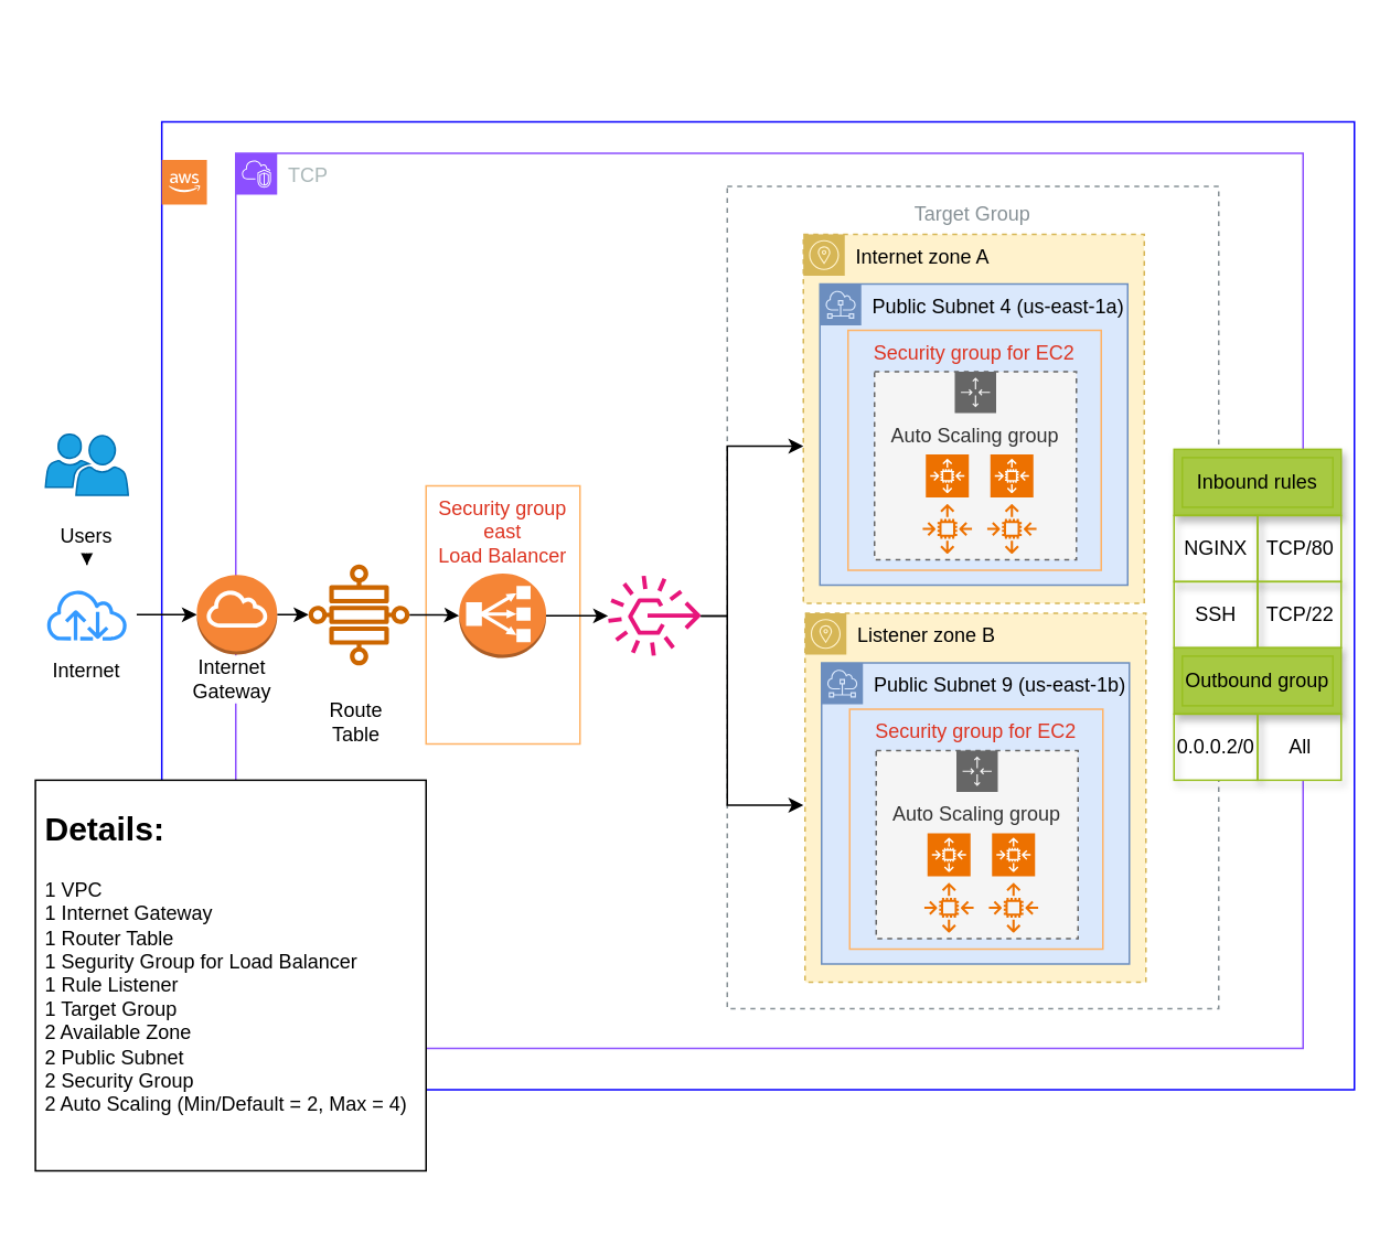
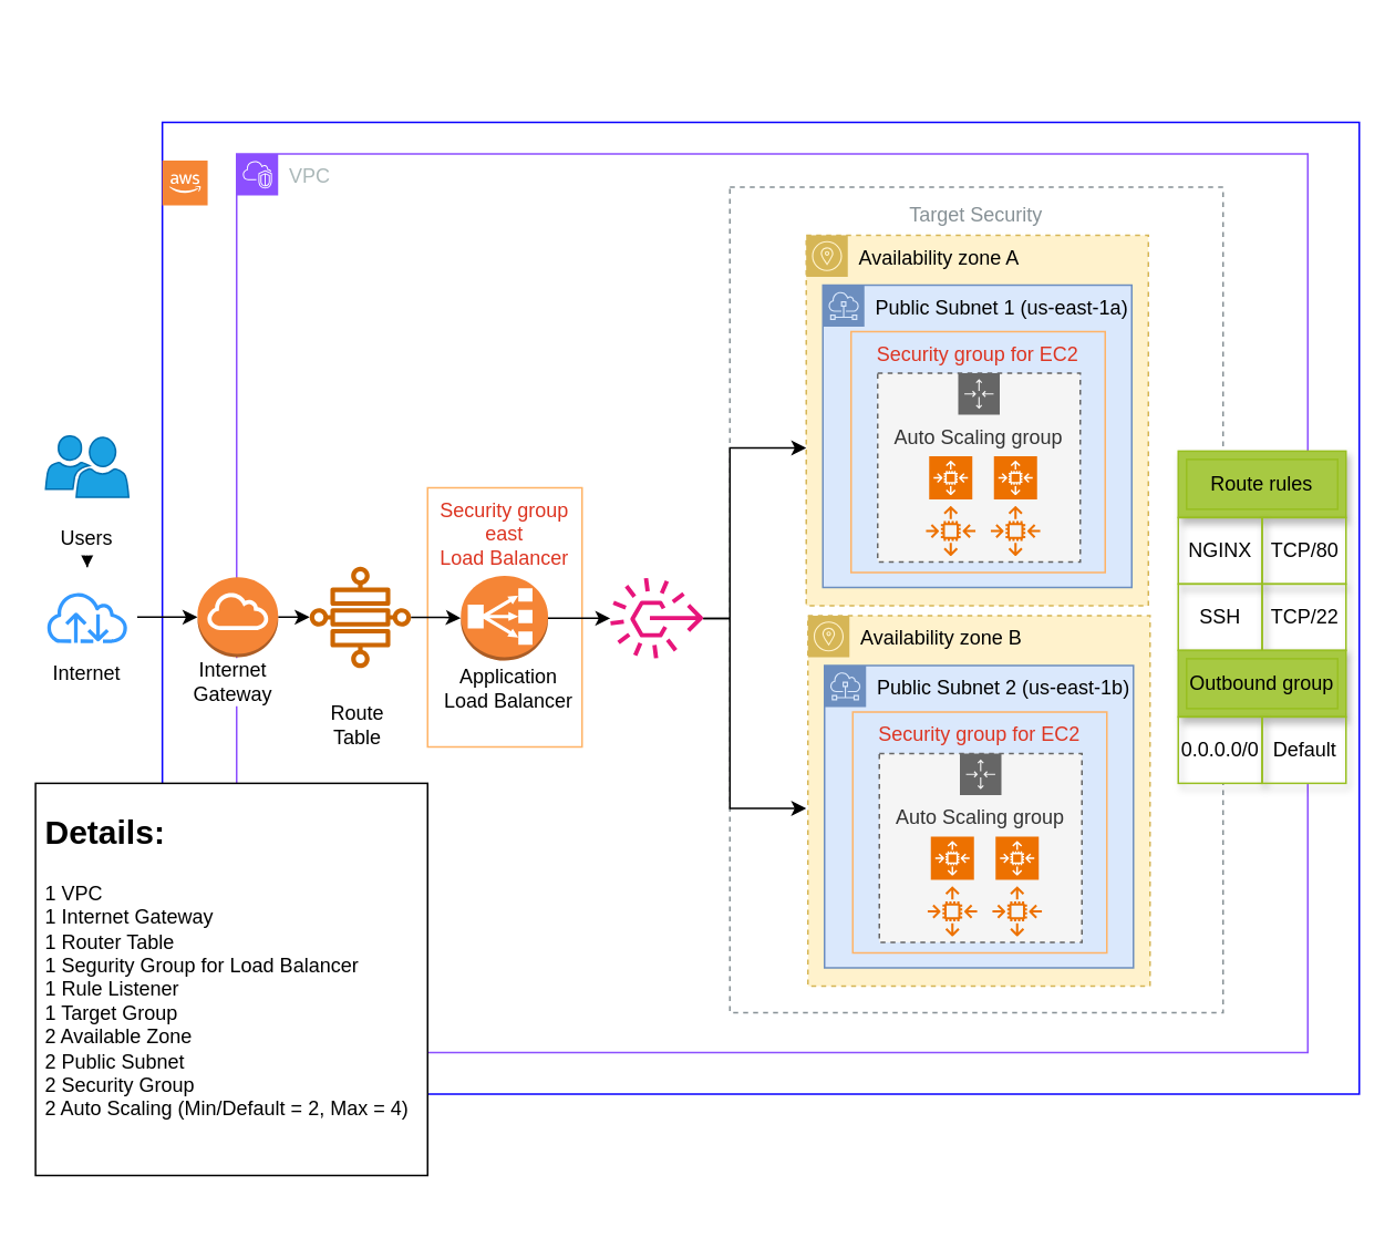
- <mxCell id="8" value="TCP" style="points=[[0,0],[0.25,0],[0.5,0],[0.75,0],[1,0],[1,0.25],[1,0.5],[1,0.75],[1,1],[0.75,1],[0.5,1],[0.25,1],[0,1],[0,0.75],[0,0.5],[0,0.25]];outlineConnect=0;gradientColor=none;html=1;whiteSpace=wrap;fontSize=12;fontStyle=0;container=0;pointerEvents=0;collapsible=0;recursiveResize=0;shape=mxgraph.aws4.group;grIcon=mxgraph.aws4.group_vpc2;strokeColor=#8C4FFF;fillColor=none;verticalAlign=top;align=left;spacingLeft=30;fontColor=#AAB7B8;dashed=0;" parent="2" vertex="1"><mxGeometry x="120" y="72" width="645" height="541" as="geometry" /></mxCell>
+ <mxCell id="8" value="VPC" style="points=[[0,0],[0.25,0],[0.5,0],[0.75,0],[1,0],[1,0.25],[1,0.5],[1,0.75],[1,1],[0.75,1],[0.5,1],[0.25,1],[0,1],[0,0.75],[0,0.5],[0,0.25]];outlineConnect=0;gradientColor=none;html=1;whiteSpace=wrap;fontSize=12;fontStyle=0;container=0;pointerEvents=0;collapsible=0;recursiveResize=0;shape=mxgraph.aws4.group;grIcon=mxgraph.aws4.group_vpc2;strokeColor=#8C4FFF;fillColor=none;verticalAlign=top;align=left;spacingLeft=30;fontColor=#AAB7B8;dashed=0;" parent="2" vertex="1"><mxGeometry x="120" y="72" width="645" height="541" as="geometry" /></mxCell>
- <mxCell id="4" value="Target Group" style="outlineConnect=0;gradientColor=none;html=1;whiteSpace=wrap;fontSize=12;fontStyle=0;strokeColor=#879196;fillColor=none;verticalAlign=top;align=center;fontColor=#879196;dashed=1;spacingTop=3;container=0;" parent="2" vertex="1"><mxGeometry x="417" y="92" width="297" height="497" as="geometry" /></mxCell>
+ <mxCell id="4" value="Target Security" style="outlineConnect=0;gradientColor=none;html=1;whiteSpace=wrap;fontSize=12;fontStyle=0;strokeColor=#879196;fillColor=none;verticalAlign=top;align=center;fontColor=#879196;dashed=1;spacingTop=3;container=0;" parent="2" vertex="1"><mxGeometry x="417" y="92" width="297" height="497" as="geometry" /></mxCell>
- <mxCell id="10" value="Internet zone A" style="sketch=0;outlineConnect=0;html=1;whiteSpace=wrap;fontSize=12;fontStyle=0;shape=mxgraph.aws4.group;grIcon=mxgraph.aws4.group_availability_zone;strokeColor=#d6b656;fillColor=#fff2cc;verticalAlign=top;align=left;spacingLeft=30;dashed=1;pointerEvents=1;fontFamily=Helvetica;container=0;" parent="2" vertex="1"><mxGeometry x="463" y="121" width="206" height="223" as="geometry" /></mxCell>
+ <mxCell id="10" value="Availability zone A" style="sketch=0;outlineConnect=0;html=1;whiteSpace=wrap;fontSize=12;fontStyle=0;shape=mxgraph.aws4.group;grIcon=mxgraph.aws4.group_availability_zone;strokeColor=#d6b656;fillColor=#fff2cc;verticalAlign=top;align=left;spacingLeft=30;dashed=1;pointerEvents=1;fontFamily=Helvetica;container=0;" parent="2" vertex="1"><mxGeometry x="463" y="121" width="206" height="223" as="geometry" /></mxCell>
- <mxCell id="11" value="Public Subnet 4 (us-east-1a)" style="sketch=0;outlineConnect=0;html=1;whiteSpace=wrap;fontSize=12;fontStyle=0;shape=mxgraph.aws4.group;grIcon=mxgraph.aws4.group_subnet;strokeColor=#6c8ebf;fillColor=#dae8fc;verticalAlign=top;align=left;spacingLeft=30;dashed=0;container=0;" parent="2" vertex="1"><mxGeometry x="473" y="151" width="186" height="182" as="geometry" /></mxCell>
+ <mxCell id="11" value="Public Subnet 1 (us-east-1a)" style="sketch=0;outlineConnect=0;html=1;whiteSpace=wrap;fontSize=12;fontStyle=0;shape=mxgraph.aws4.group;grIcon=mxgraph.aws4.group_subnet;strokeColor=#6c8ebf;fillColor=#dae8fc;verticalAlign=top;align=left;spacingLeft=30;dashed=0;container=0;" parent="2" vertex="1"><mxGeometry x="473" y="151" width="186" height="182" as="geometry" /></mxCell>
- <mxCell id="30" value="Inbound rules" style="shape=ext;margin=3;double=1;whiteSpace=wrap;html=1;align=center;rounded=0;shadow=1;strokeColor=#98bf21;verticalAlign=middle;fontFamily=Helvetica;fontSize=12;fontColor=default;fillColor=#A7C942;container=0;" parent="2" vertex="1"><mxGeometry x="687" y="250.91" width="101" height="40" as="geometry" /></mxCell>
+ <mxCell id="30" value="Route rules" style="shape=ext;margin=3;double=1;whiteSpace=wrap;html=1;align=center;rounded=0;shadow=1;strokeColor=#98bf21;verticalAlign=middle;fontFamily=Helvetica;fontSize=12;fontColor=default;fillColor=#A7C942;container=0;" parent="2" vertex="1"><mxGeometry x="687" y="250.91" width="101" height="40" as="geometry" /></mxCell>
- <mxCell id="39" value="Listener zone B" style="sketch=0;outlineConnect=0;html=1;whiteSpace=wrap;fontSize=12;fontStyle=0;shape=mxgraph.aws4.group;grIcon=mxgraph.aws4.group_availability_zone;strokeColor=#d6b656;fillColor=#fff2cc;verticalAlign=top;align=left;spacingLeft=30;dashed=1;pointerEvents=1;fontFamily=Helvetica;container=0;" parent="2" vertex="1"><mxGeometry x="464" y="350" width="206" height="223" as="geometry" /></mxCell>
+ <mxCell id="39" value="Availability zone B" style="sketch=0;outlineConnect=0;html=1;whiteSpace=wrap;fontSize=12;fontStyle=0;shape=mxgraph.aws4.group;grIcon=mxgraph.aws4.group_availability_zone;strokeColor=#d6b656;fillColor=#fff2cc;verticalAlign=top;align=left;spacingLeft=30;dashed=1;pointerEvents=1;fontFamily=Helvetica;container=0;" parent="2" vertex="1"><mxGeometry x="464" y="350" width="206" height="223" as="geometry" /></mxCell>
+ <mxCell id="25" value="Application Load Balancer" style="text;html=1;align=center;verticalAlign=middle;whiteSpace=wrap;rounded=0;labelBackgroundColor=default;container=0;" parent="2" vertex="1"><mxGeometry x="240" y="381.77" width="88" height="25.23" as="geometry" /></mxCell>
- <mxCell id="40" value="Public Subnet 9 (us-east-1b)" style="sketch=0;outlineConnect=0;html=1;whiteSpace=wrap;fontSize=12;fontStyle=0;shape=mxgraph.aws4.group;grIcon=mxgraph.aws4.group_subnet;strokeColor=#6c8ebf;fillColor=#dae8fc;verticalAlign=top;align=left;spacingLeft=30;dashed=0;container=0;" parent="2" vertex="1"><mxGeometry x="474" y="380" width="186" height="182" as="geometry" /></mxCell>
+ <mxCell id="40" value="Public Subnet 2 (us-east-1b)" style="sketch=0;outlineConnect=0;html=1;whiteSpace=wrap;fontSize=12;fontStyle=0;shape=mxgraph.aws4.group;grIcon=mxgraph.aws4.group_subnet;strokeColor=#6c8ebf;fillColor=#dae8fc;verticalAlign=top;align=left;spacingLeft=30;dashed=0;container=0;" parent="2" vertex="1"><mxGeometry x="474" y="380" width="186" height="182" as="geometry" /></mxCell>
- <mxCell id="36" value="0.0.0.2/0" style="whiteSpace=wrap;html=1;align=center;rounded=0;shadow=1;strokeColor=#98bf21;verticalAlign=middle;fontFamily=Helvetica;fontSize=12;fontColor=default;fillColor=none;container=0;" parent="2" vertex="1"><mxGeometry x="687" y="410.91" width="50.5" height="40" as="geometry" /></mxCell>
+ <mxCell id="36" value="0.0.0.0/0" style="whiteSpace=wrap;html=1;align=center;rounded=0;shadow=1;strokeColor=#98bf21;verticalAlign=middle;fontFamily=Helvetica;fontSize=12;fontColor=default;fillColor=none;container=0;" parent="2" vertex="1"><mxGeometry x="687" y="410.91" width="50.5" height="40" as="geometry" /></mxCell>
- <mxCell id="37" value="All" style="whiteSpace=wrap;html=1;align=center;rounded=0;shadow=1;strokeColor=#98bf21;verticalAlign=middle;fontFamily=Helvetica;fontSize=12;fontColor=default;fillColor=none;container=0;" parent="2" vertex="1"><mxGeometry x="737.5" y="410.91" width="50.5" height="40" as="geometry" /></mxCell>
+ <mxCell id="37" value="Default" style="whiteSpace=wrap;html=1;align=center;rounded=0;shadow=1;strokeColor=#98bf21;verticalAlign=middle;fontFamily=Helvetica;fontSize=12;fontColor=default;fillColor=none;container=0;" parent="2" vertex="1"><mxGeometry x="737.5" y="410.91" width="50.5" height="40" as="geometry" /></mxCell>
